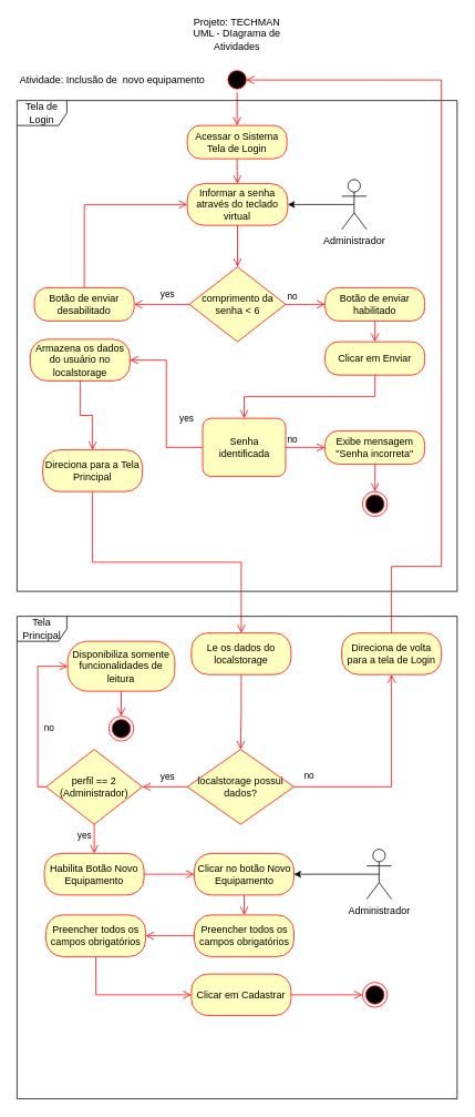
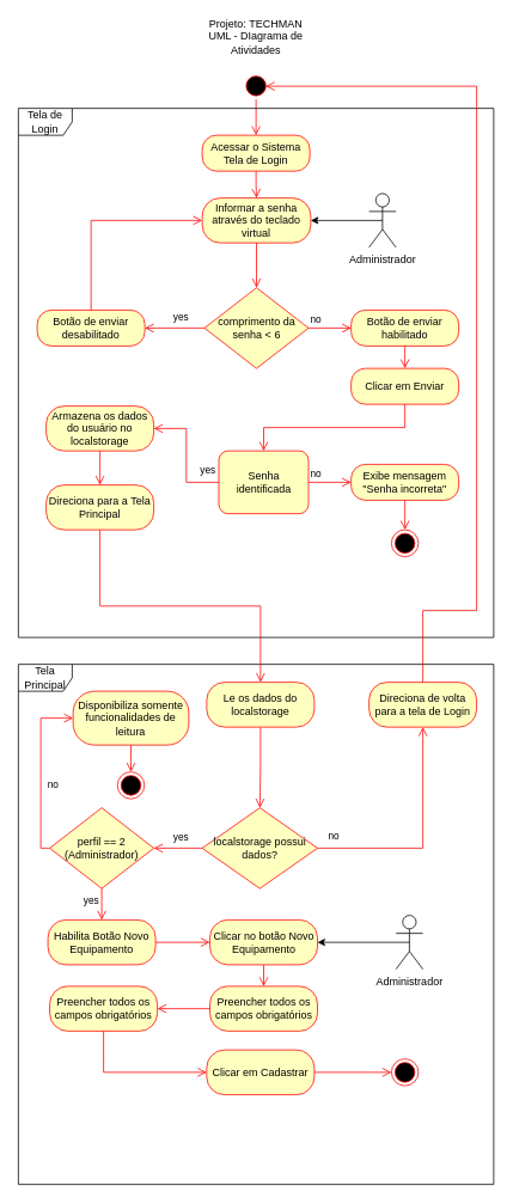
- <mxCell id="5" value="Atividade: Inclusão de&amp;nbsp; novo equipamento" style="text;html=1;align=center;verticalAlign=middle;whiteSpace=wrap;rounded=0;" vertex="1" parent="1"><mxGeometry x="20" y="80" width="230" height="30" as="geometry" /></mxCell>
- <mxCell id="30" value="Armazena os dados do usuário no localstorage" style="rounded=1;whiteSpace=wrap;html=1;arcSize=40;fontColor=#000000;fillColor=#ffffc0;strokeColor=#ff0000;" vertex="1" parent="1"><mxGeometry x="36" y="407" width="120" height="50" as="geometry" /></mxCell>
+ <mxCell id="30" value="Armazena os dados do usuário no localstorage" style="rounded=1;whiteSpace=wrap;html=1;arcSize=40;fontColor=#000000;fillColor=#ffffc0;strokeColor=#ff0000;" vertex="1" parent="1"><mxGeometry x="51" y="452" width="120" height="50" as="geometry" /></mxCell>
